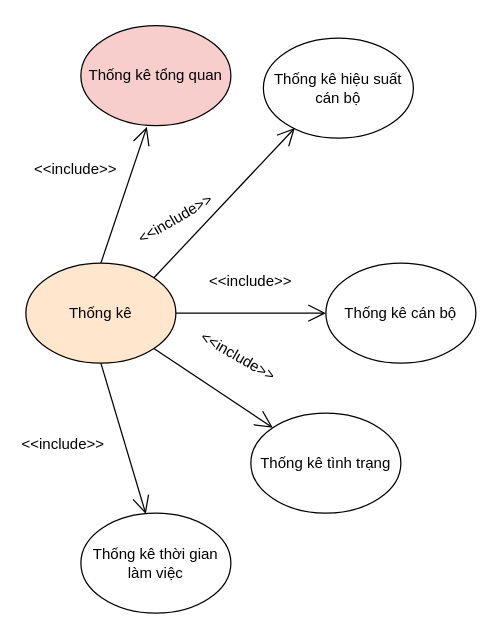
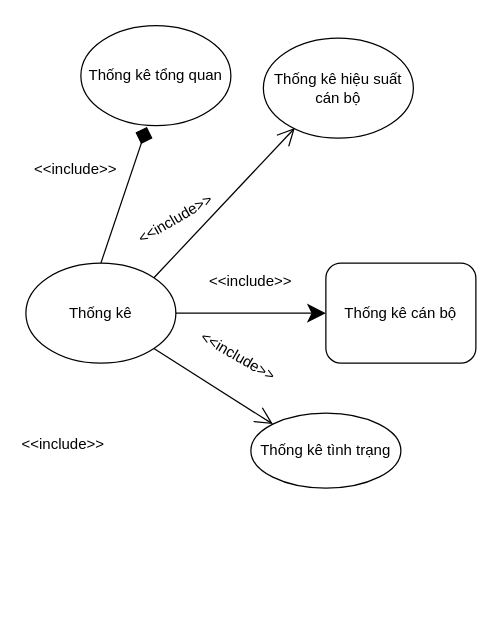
- <mxCell id="3" value="Thống kê tổng quan" style="ellipse;whiteSpace=wrap;html=1;fillColor=#f8cecc;" parent="1" vertex="1"><mxGeometry x="64" y="20" width="120" height="80" as="geometry" /></mxCell>
+ <mxCell id="3" value="Thống kê tổng quan" style="ellipse;whiteSpace=wrap;html=1;" parent="1" vertex="1"><mxGeometry x="64" y="20" width="120" height="80" as="geometry" /></mxCell>
- <mxCell id="8" value="" style="endArrow=open;endFill=1;endSize=12;html=1;rounded=0;exitX=0.5;exitY=0;exitDx=0;exitDy=0;entryX=0.44;entryY=1.013;entryDx=0;entryDy=0;entryPerimeter=0;" parent="1" source="2" target="3" edge="1"><mxGeometry width="160" relative="1" as="geometry"><mxPoint x="40" y="230" as="sourcePoint" /><mxPoint x="200" y="230" as="targetPoint" /></mxGeometry></mxCell>
+ <mxCell id="8" value="" style="endArrow=diamond;endFill=1;endSize=12;html=1;rounded=0;exitX=0.5;exitY=0;exitDx=0;exitDy=0;entryX=0.44;entryY=1.013;entryDx=0;entryDy=0;entryPerimeter=0;" parent="1" source="2" target="3" edge="1"><mxGeometry width="160" relative="1" as="geometry"><mxPoint x="40" y="230" as="sourcePoint" /><mxPoint x="200" y="230" as="targetPoint" /></mxGeometry></mxCell>
- <mxCell id="2" value="Thống kê" style="ellipse;whiteSpace=wrap;html=1;fillColor=#ffe6cc;" parent="1" vertex="1"><mxGeometry x="20" y="210" width="120" height="80" as="geometry" /></mxCell>
+ <mxCell id="2" value="Thống kê" style="ellipse;whiteSpace=wrap;html=1;" parent="1" vertex="1"><mxGeometry x="20" y="210" width="120" height="80" as="geometry" /></mxCell>
- <mxCell id="10" value="" style="endArrow=open;endFill=1;endSize=12;html=1;rounded=0;entryX=0;entryY=0.5;entryDx=0;entryDy=0;exitX=1;exitY=0.5;exitDx=0;exitDy=0;" parent="1" source="2" target="5" edge="1"><mxGeometry width="160" relative="1" as="geometry"><mxPoint x="40" y="230" as="sourcePoint" /><mxPoint x="200" y="230" as="targetPoint" /></mxGeometry></mxCell>
+ <mxCell id="10" value="" style="endArrow=classic;endFill=1;endSize=12;html=1;rounded=0;entryX=0;entryY=0.5;entryDx=0;entryDy=0;exitX=1;exitY=0.5;exitDx=0;exitDy=0;" parent="1" source="2" target="5" edge="1"><mxGeometry width="160" relative="1" as="geometry"><mxPoint x="40" y="230" as="sourcePoint" /><mxPoint x="200" y="230" as="targetPoint" /></mxGeometry></mxCell>
- <mxCell id="5" value="Thống kê cán bộ" style="ellipse;whiteSpace=wrap;html=1;" parent="1" vertex="1"><mxGeometry x="260" y="210" width="120" height="80" as="geometry" /></mxCell>
+ <mxCell id="5" value="Thống kê cán bộ" style="whiteSpace=wrap;html=1;rounded=1;" parent="1" vertex="1"><mxGeometry x="260" y="210" width="120" height="80" as="geometry" /></mxCell>
- <mxCell id="12" value="" style="endArrow=open;endFill=1;endSize=12;html=1;rounded=0;entryX=0.433;entryY=0.008;entryDx=0;entryDy=0;entryPerimeter=0;exitX=0.5;exitY=1;exitDx=0;exitDy=0;" parent="1" source="2" target="6" edge="1"><mxGeometry width="160" relative="1" as="geometry"><mxPoint x="40" y="230" as="sourcePoint" /><mxPoint x="200" y="230" as="targetPoint" /></mxGeometry></mxCell>
- <mxCell id="4" value="Thống kê tình trạng" style="ellipse;whiteSpace=wrap;html=1;" parent="1" vertex="1"><mxGeometry x="200" y="330" width="120" height="80" as="geometry" /></mxCell>
+ <mxCell id="4" value="Thống kê tình trạng" style="ellipse;whiteSpace=wrap;html=1;" parent="1" vertex="1"><mxGeometry x="200" y="330" width="120" height="60" as="geometry" /></mxCell>
- <mxCell id="6" value="Thống kê thời gian làm việc" style="ellipse;whiteSpace=wrap;html=1;" parent="1" vertex="1"><mxGeometry x="64" y="410" width="120" height="80" as="geometry" /></mxCell>
